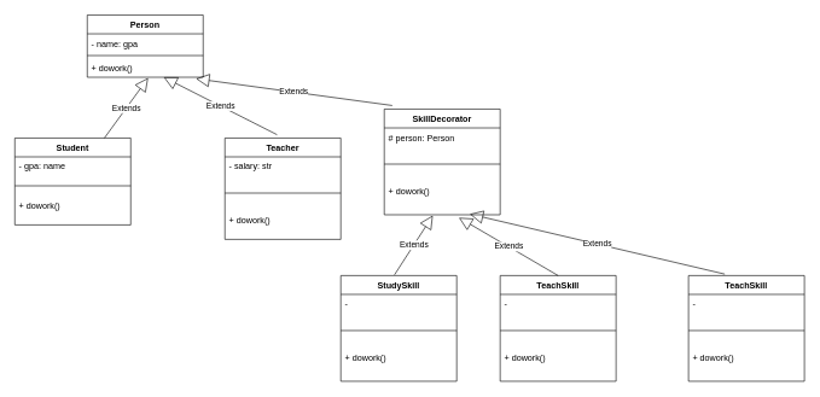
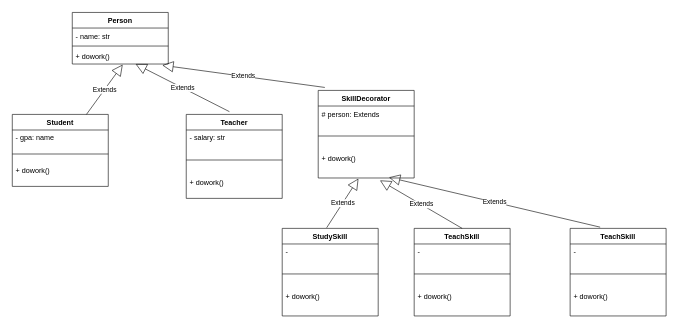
- <mxCell id="3" value="- name: gpa" style="text;strokeColor=none;fillColor=none;align=left;verticalAlign=top;spacingLeft=4;spacingRight=4;overflow=hidden;rotatable=0;points=[[0,0.5],[1,0.5]];portConstraint=eastwest;" vertex="1" parent="2"><mxGeometry y="26" width="160" height="26" as="geometry" /></mxCell>
+ <mxCell id="3" value="- name: str" style="text;strokeColor=none;fillColor=none;align=left;verticalAlign=top;spacingLeft=4;spacingRight=4;overflow=hidden;rotatable=0;points=[[0,0.5],[1,0.5]];portConstraint=eastwest;" vertex="1" parent="2"><mxGeometry y="26" width="160" height="26" as="geometry" /></mxCell>
- <mxCell id="17" value="# person: Person" style="text;strokeColor=none;fillColor=none;align=left;verticalAlign=top;spacingLeft=4;spacingRight=4;overflow=hidden;rotatable=0;points=[[0,0.5],[1,0.5]];portConstraint=eastwest;" vertex="1" parent="16"><mxGeometry y="26" width="160" height="26" as="geometry" /></mxCell>
+ <mxCell id="17" value="# person: Extends" style="text;strokeColor=none;fillColor=none;align=left;verticalAlign=top;spacingLeft=4;spacingRight=4;overflow=hidden;rotatable=0;points=[[0,0.5],[1,0.5]];portConstraint=eastwest;" vertex="1" parent="16"><mxGeometry y="26" width="160" height="26" as="geometry" /></mxCell>
